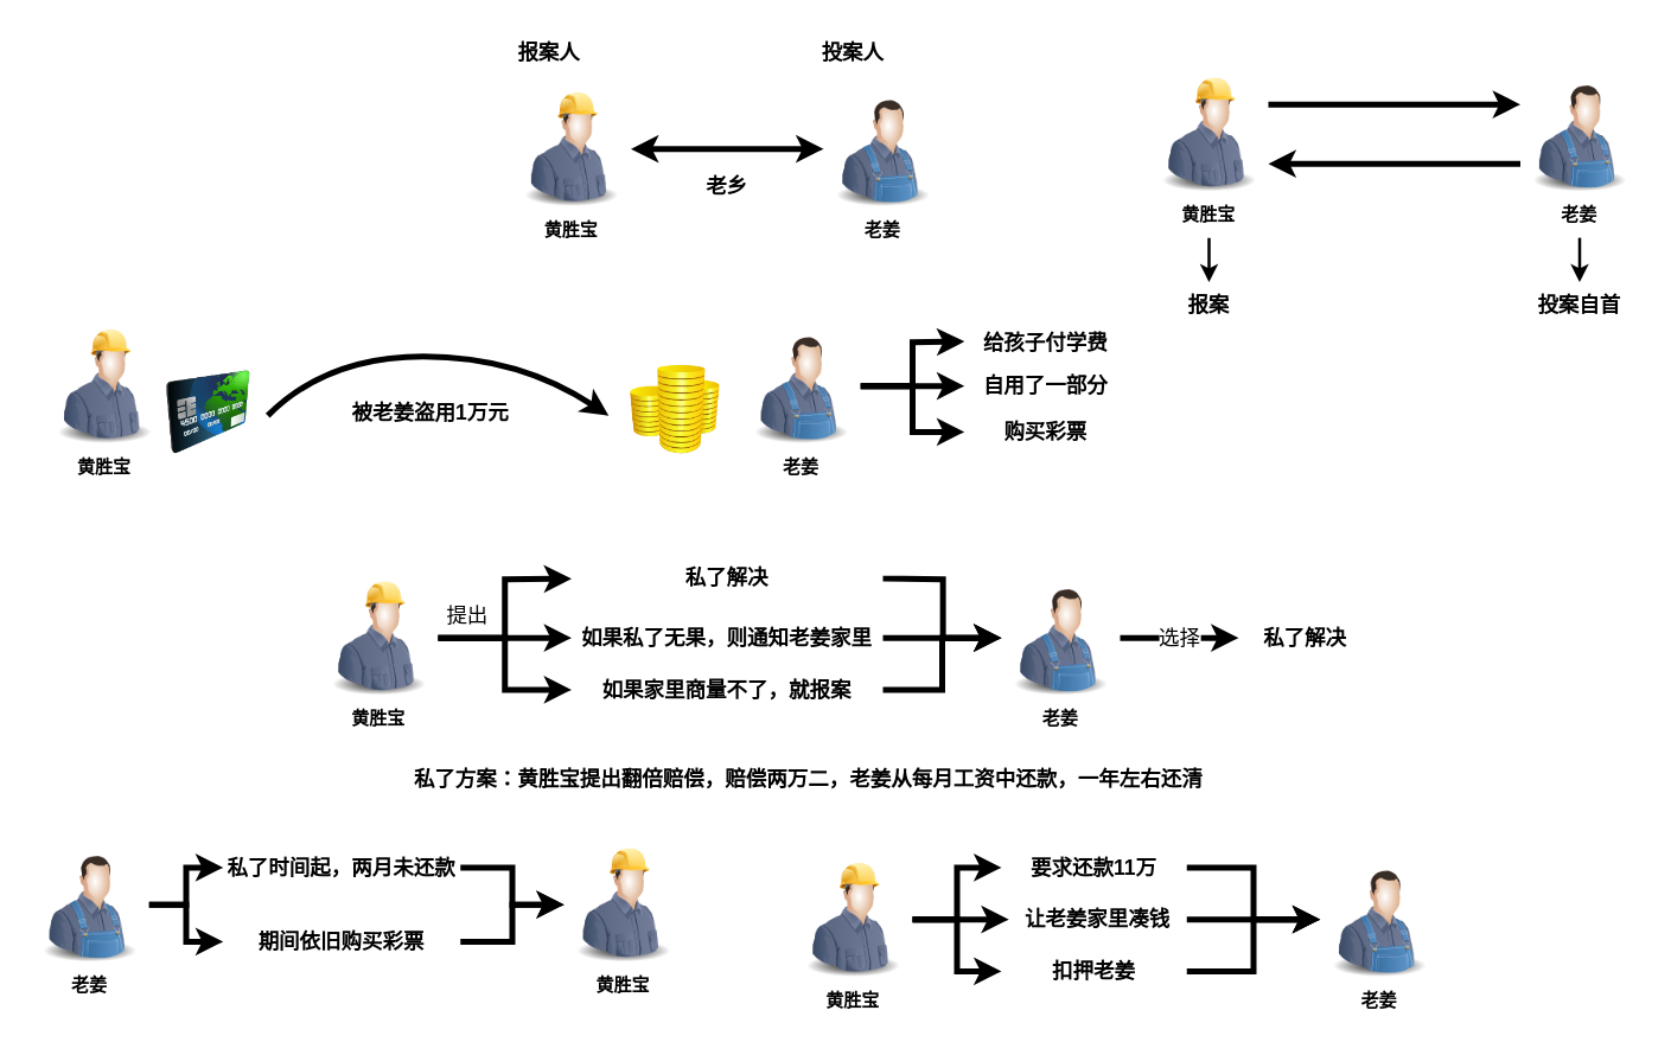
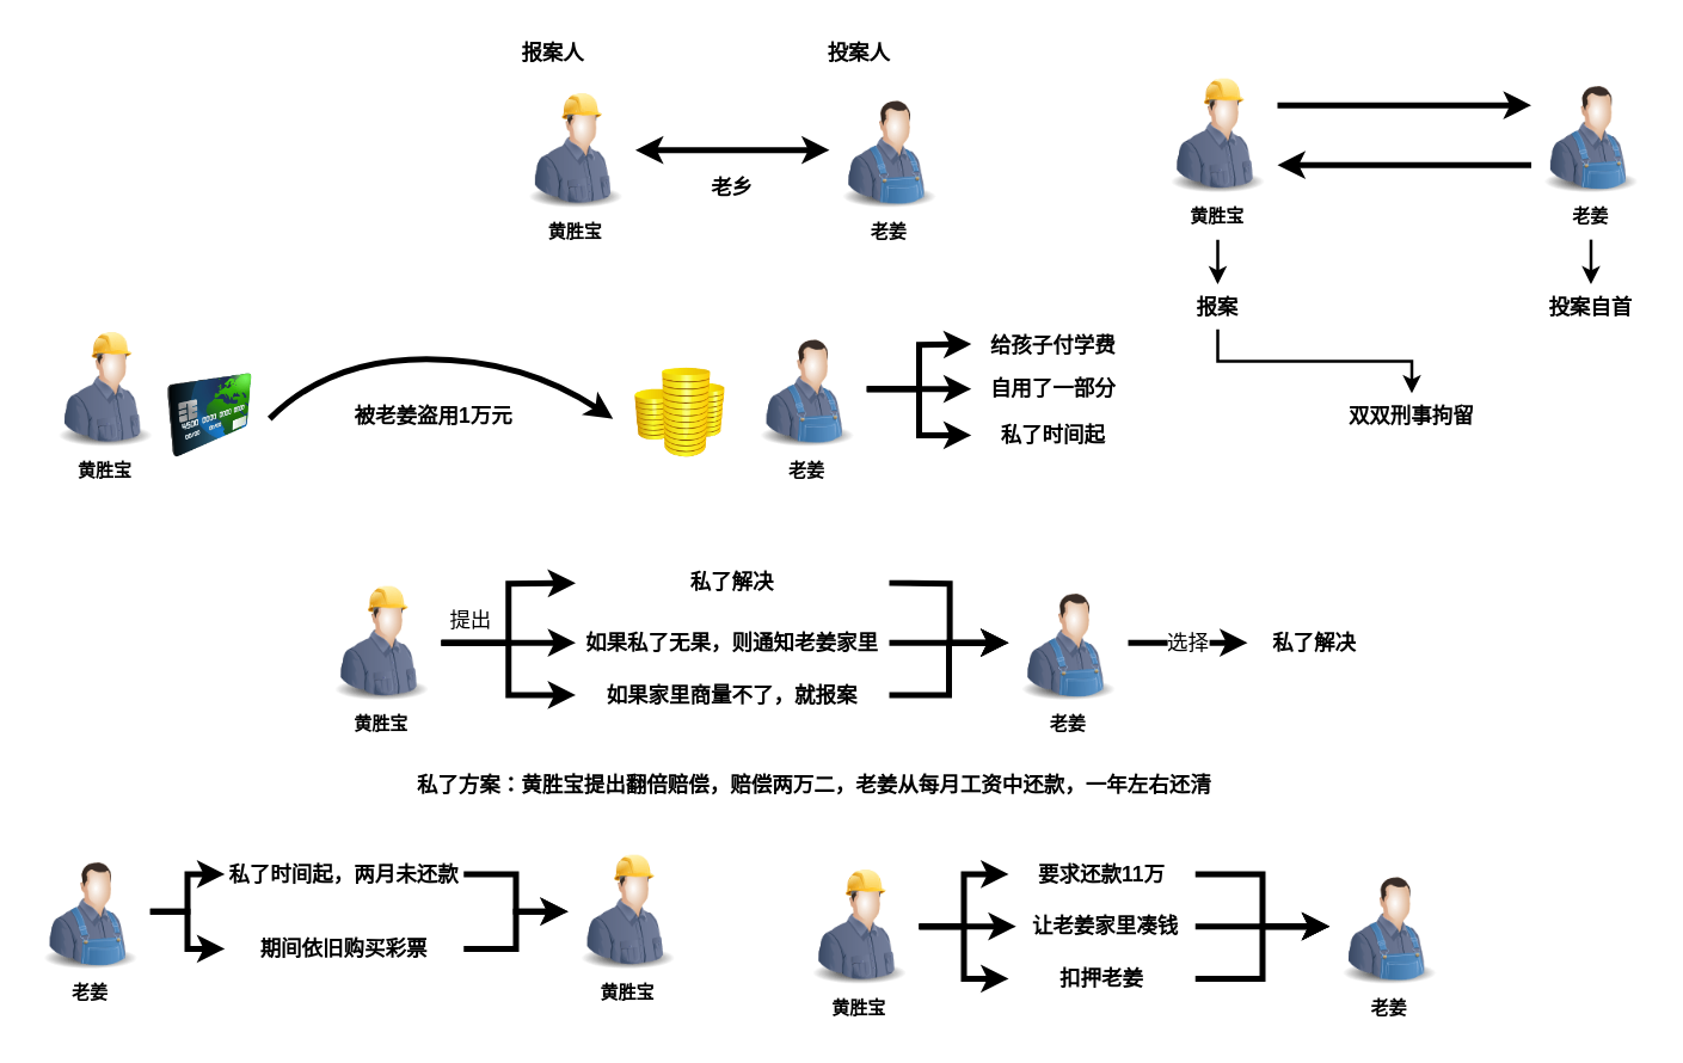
+ <mxCell id="72" style="edgeStyle=orthogonalEdgeStyle;rounded=0;orthogonalLoop=1;jettySize=auto;html=1;exitX=0.5;exitY=1;exitDx=0;exitDy=0;entryX=0.5;entryY=0;entryDx=0;entryDy=0;fontSize=14;startArrow=none;startFill=0;endArrow=classic;endFill=1;strokeWidth=2;" edge="1" parent="1" source="73" target="75"><mxGeometry relative="1" as="geometry" /></mxCell>
+ <mxCell id="75" value="&lt;b&gt;双双刑事拘留&lt;/b&gt;" style="text;html=1;strokeColor=none;fillColor=none;align=center;verticalAlign=middle;whiteSpace=wrap;rounded=0;fontSize=14;" vertex="1" parent="1"><mxGeometry x="880" y="263" width="130" height="30" as="geometry" /></mxCell>
- <mxCell id="40" value="&lt;b&gt;购买彩票&lt;/b&gt;" style="text;html=1;strokeColor=none;fillColor=none;align=center;verticalAlign=middle;whiteSpace=wrap;rounded=0;fontSize=14;" vertex="1" parent="1"><mxGeometry x="650" y="276" width="110" height="30" as="geometry" /></mxCell>
+ <mxCell id="40" value="&lt;b&gt;私了时间起&lt;/b&gt;" style="text;html=1;strokeColor=none;fillColor=none;align=center;verticalAlign=middle;whiteSpace=wrap;rounded=0;fontSize=14;" vertex="1" parent="1"><mxGeometry x="650" y="276" width="110" height="30" as="geometry" /></mxCell>
